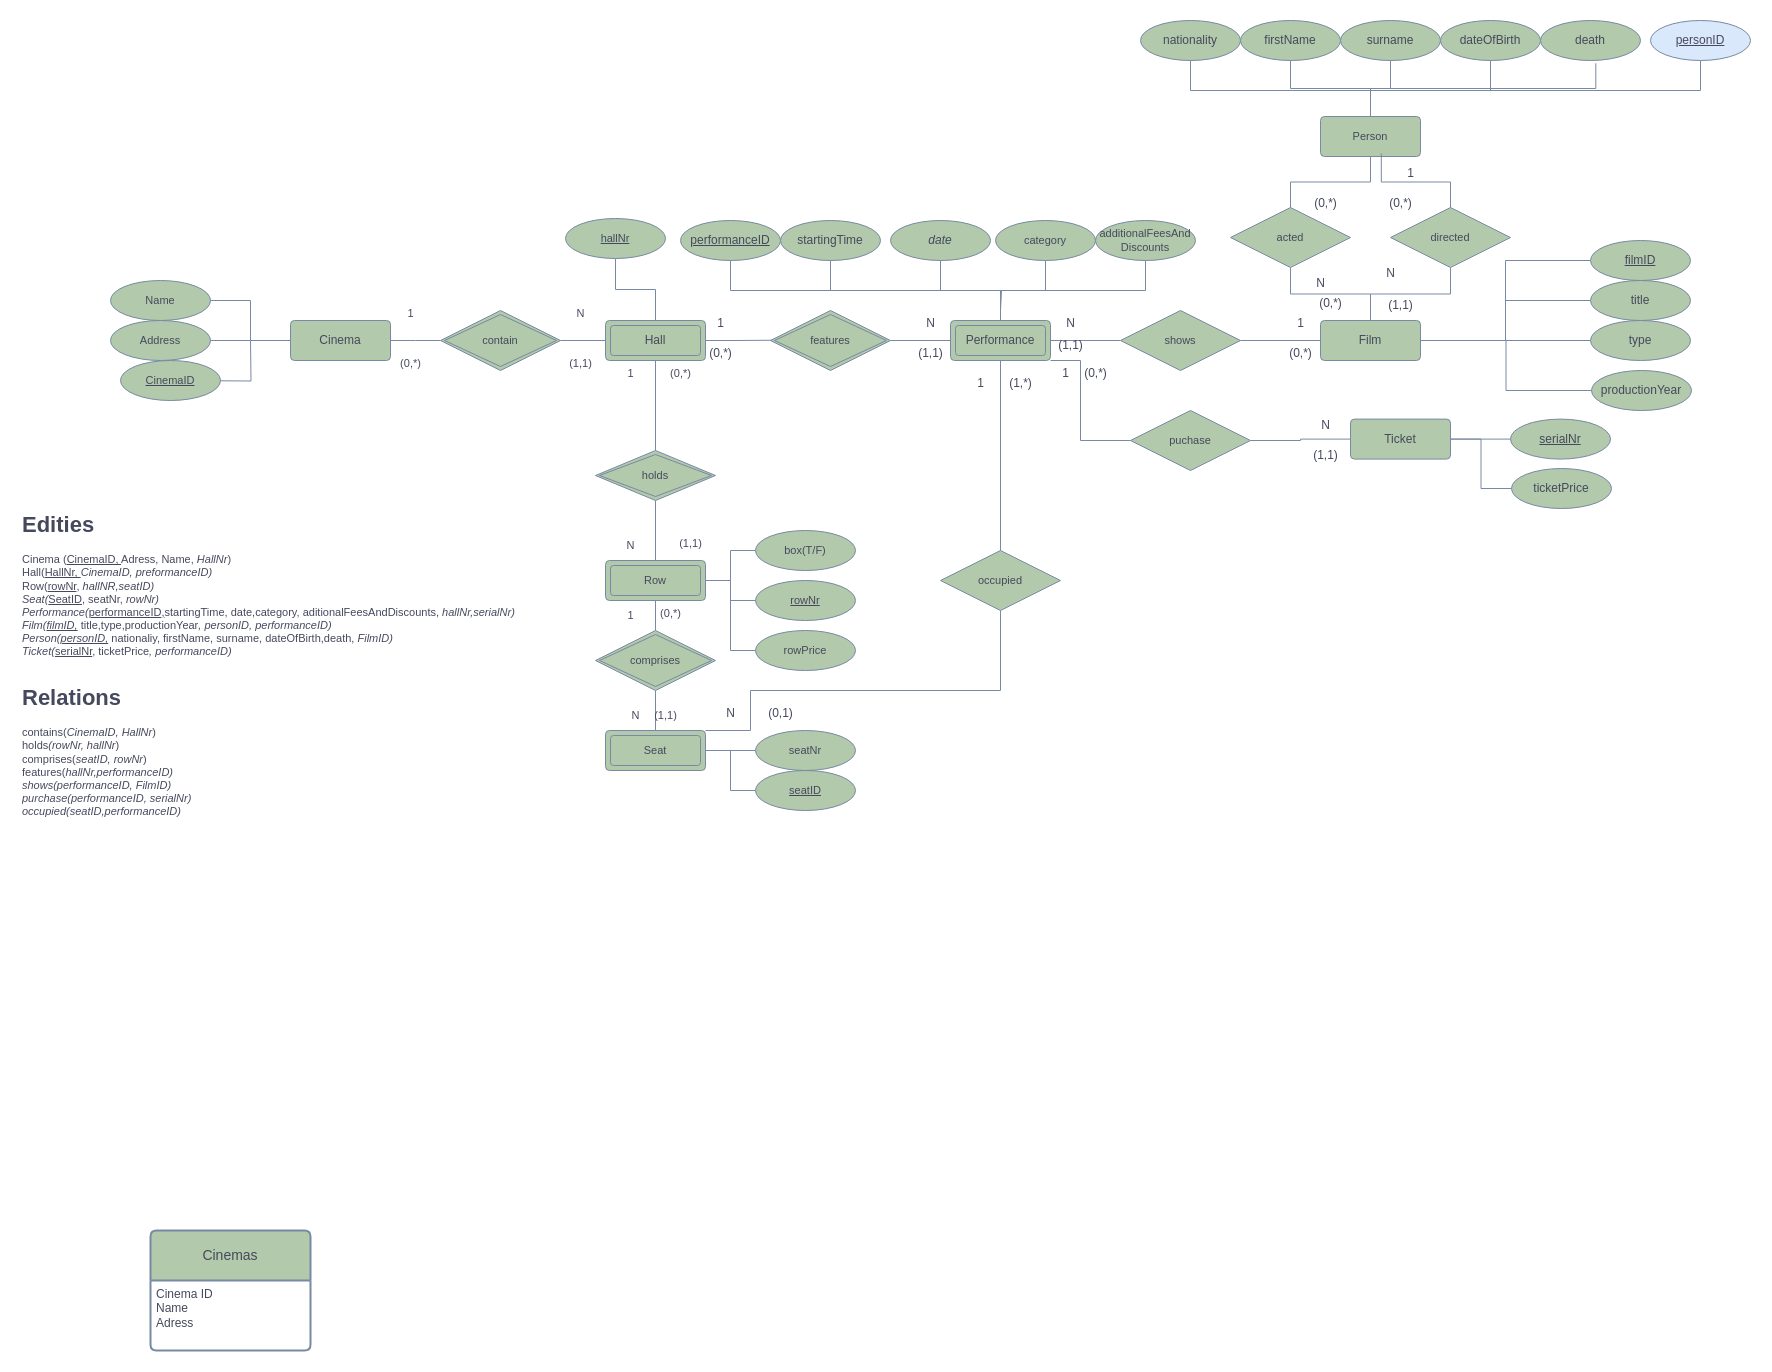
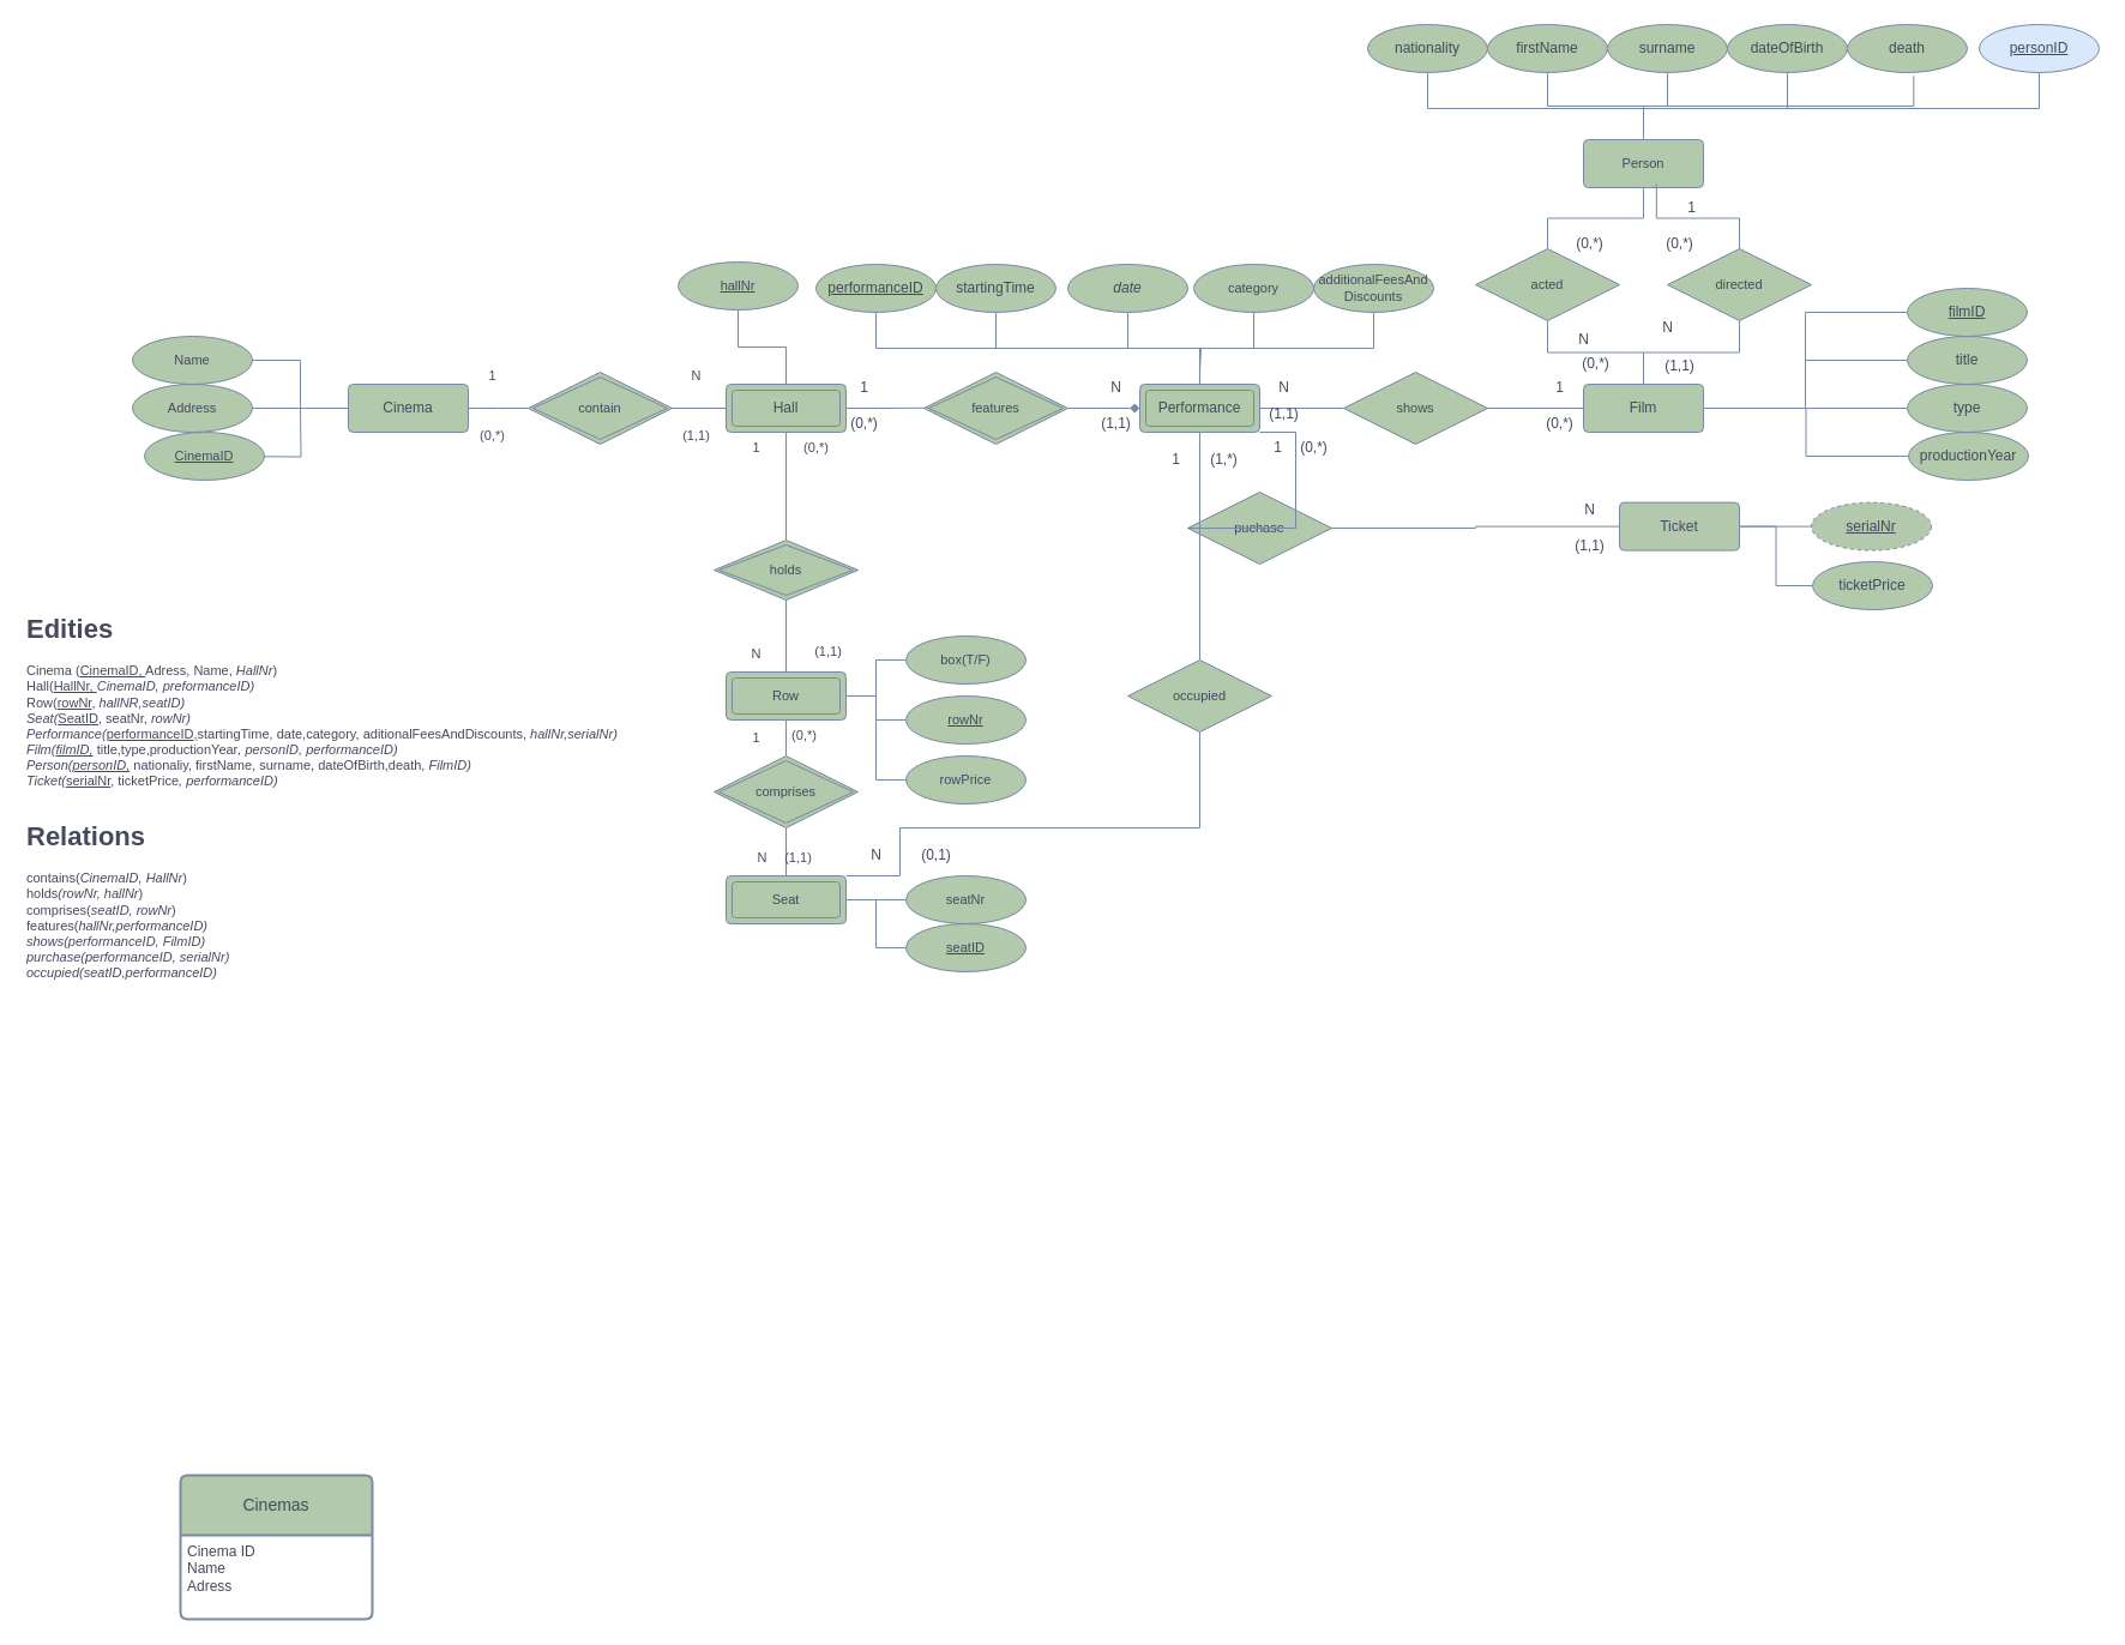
- <mxCell id="13" style="edgeStyle=orthogonalEdgeStyle;rounded=0;orthogonalLoop=1;jettySize=auto;html=1;exitX=1;exitY=0.5;exitDx=0;exitDy=0;entryX=0;entryY=0.5;entryDx=0;entryDy=0;strokeColor=#788AA3;fontColor=default;fillColor=#B2C9AB;endArrow=none;startFill=0;labelBackgroundColor=none;" parent="1" source="68" target="41" edge="1"><mxGeometry relative="1" as="geometry"><mxPoint x="890" y="340" as="sourcePoint" /></mxGeometry></mxCell>
+ <mxCell id="13" style="edgeStyle=orthogonalEdgeStyle;rounded=0;orthogonalLoop=1;jettySize=auto;html=1;exitX=1;exitY=0.5;exitDx=0;exitDy=0;entryX=0;entryY=0.5;entryDx=0;entryDy=0;strokeColor=#788AA3;fontColor=default;fillColor=#B2C9AB;endArrow=diamond;startFill=0;labelBackgroundColor=none;" parent="1" source="68" target="41" edge="1"><mxGeometry relative="1" as="geometry"><mxPoint x="890" y="340" as="sourcePoint" /></mxGeometry></mxCell>
- <mxCell id="91" value="productionYear" style="ellipse;whiteSpace=wrap;html=1;align=center;labelBackgroundColor=none;fillColor=#B2C9AB;strokeColor=#788AA3;fontColor=#46495D;" parent="1" vertex="1"><mxGeometry x="1591" y="370" width="100" height="40" as="geometry" /></mxCell>
+ <mxCell id="91" value="productionYear" style="ellipse;whiteSpace=wrap;html=1;align=center;labelBackgroundColor=none;fillColor=#B2C9AB;strokeColor=#788AA3;fontColor=#46495D;" parent="1" vertex="1"><mxGeometry x="1591" y="360" width="100" height="40" as="geometry" /></mxCell>
- <mxCell id="59" value="&lt;u&gt;serialNr&lt;/u&gt;" style="ellipse;whiteSpace=wrap;html=1;align=center;labelBackgroundColor=none;fillColor=#B2C9AB;strokeColor=#788AA3;fontColor=#46495D;" parent="1" vertex="1"><mxGeometry x="1510" y="418.6" width="100" height="40" as="geometry" /></mxCell>
+ <mxCell id="59" value="&lt;u&gt;serialNr&lt;/u&gt;" style="ellipse;whiteSpace=wrap;html=1;align=center;labelBackgroundColor=none;fillColor=#B2C9AB;strokeColor=#788AA3;fontColor=#46495D;dashed=1;" parent="1" vertex="1"><mxGeometry x="1510" y="418.6" width="100" height="40" as="geometry" /></mxCell>
- <mxCell id="16" value="puchase" style="shape=rhombus;perimeter=rhombusPerimeter;whiteSpace=wrap;html=1;align=center;strokeColor=#788AA3;fontFamily=Helvetica;fontSize=11;fontColor=#46495D;labelBackgroundColor=none;fillColor=#B2C9AB;" parent="1" vertex="1"><mxGeometry x="1130" y="410" width="120" height="60" as="geometry" /></mxCell>
+ <mxCell id="16" value="puchase" style="shape=rhombus;perimeter=rhombusPerimeter;whiteSpace=wrap;html=1;align=center;strokeColor=#788AA3;fontFamily=Helvetica;fontSize=11;fontColor=#46495D;labelBackgroundColor=none;fillColor=#B2C9AB;" parent="1" vertex="1"><mxGeometry x="990" y="410" width="120" height="60" as="geometry" /></mxCell>
